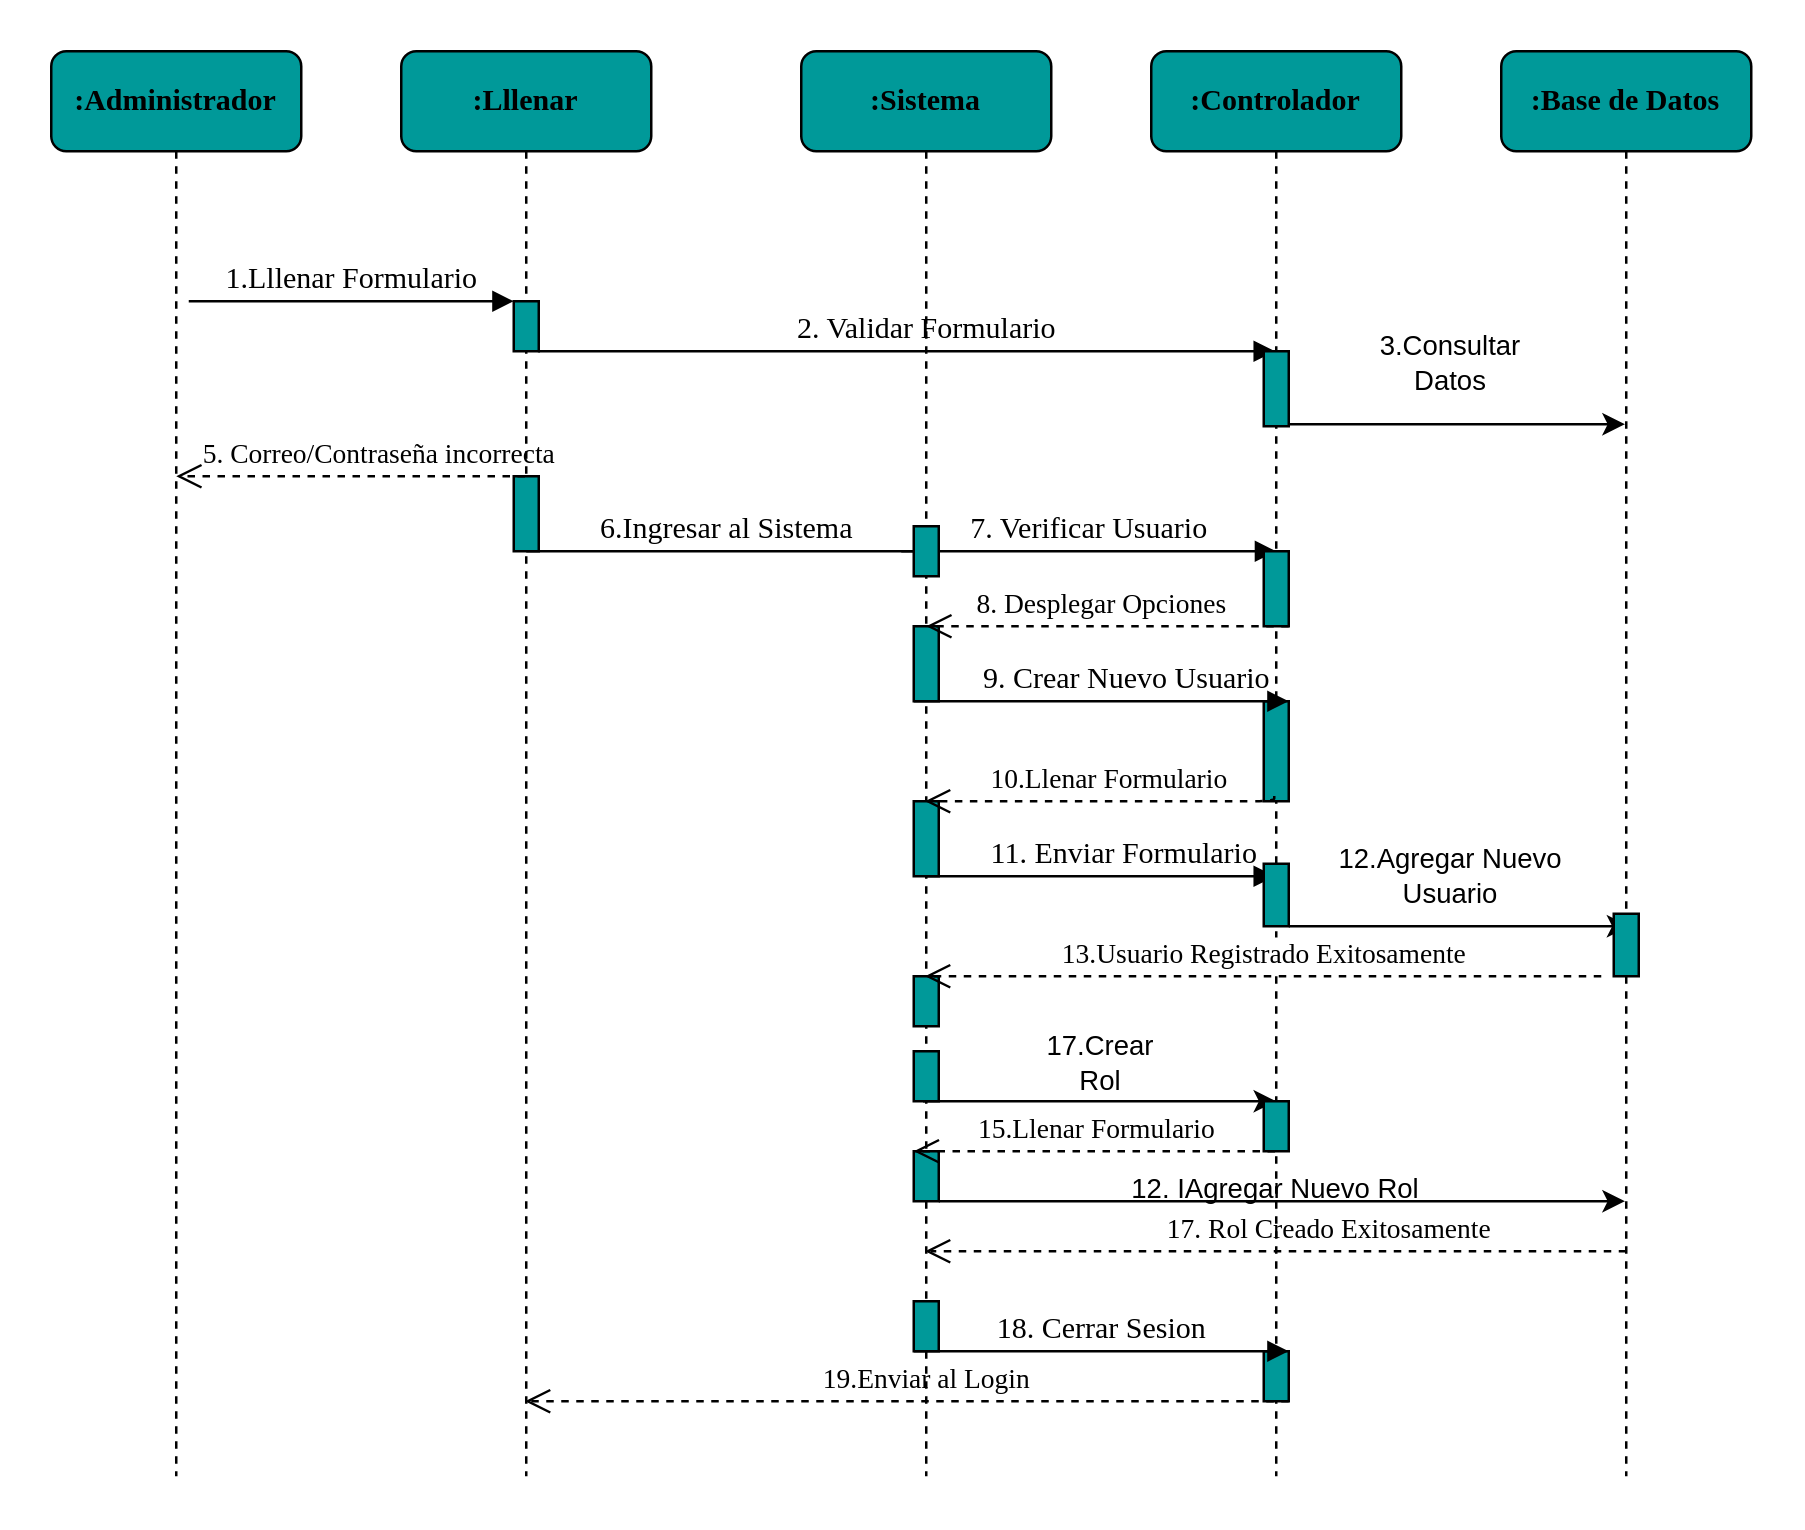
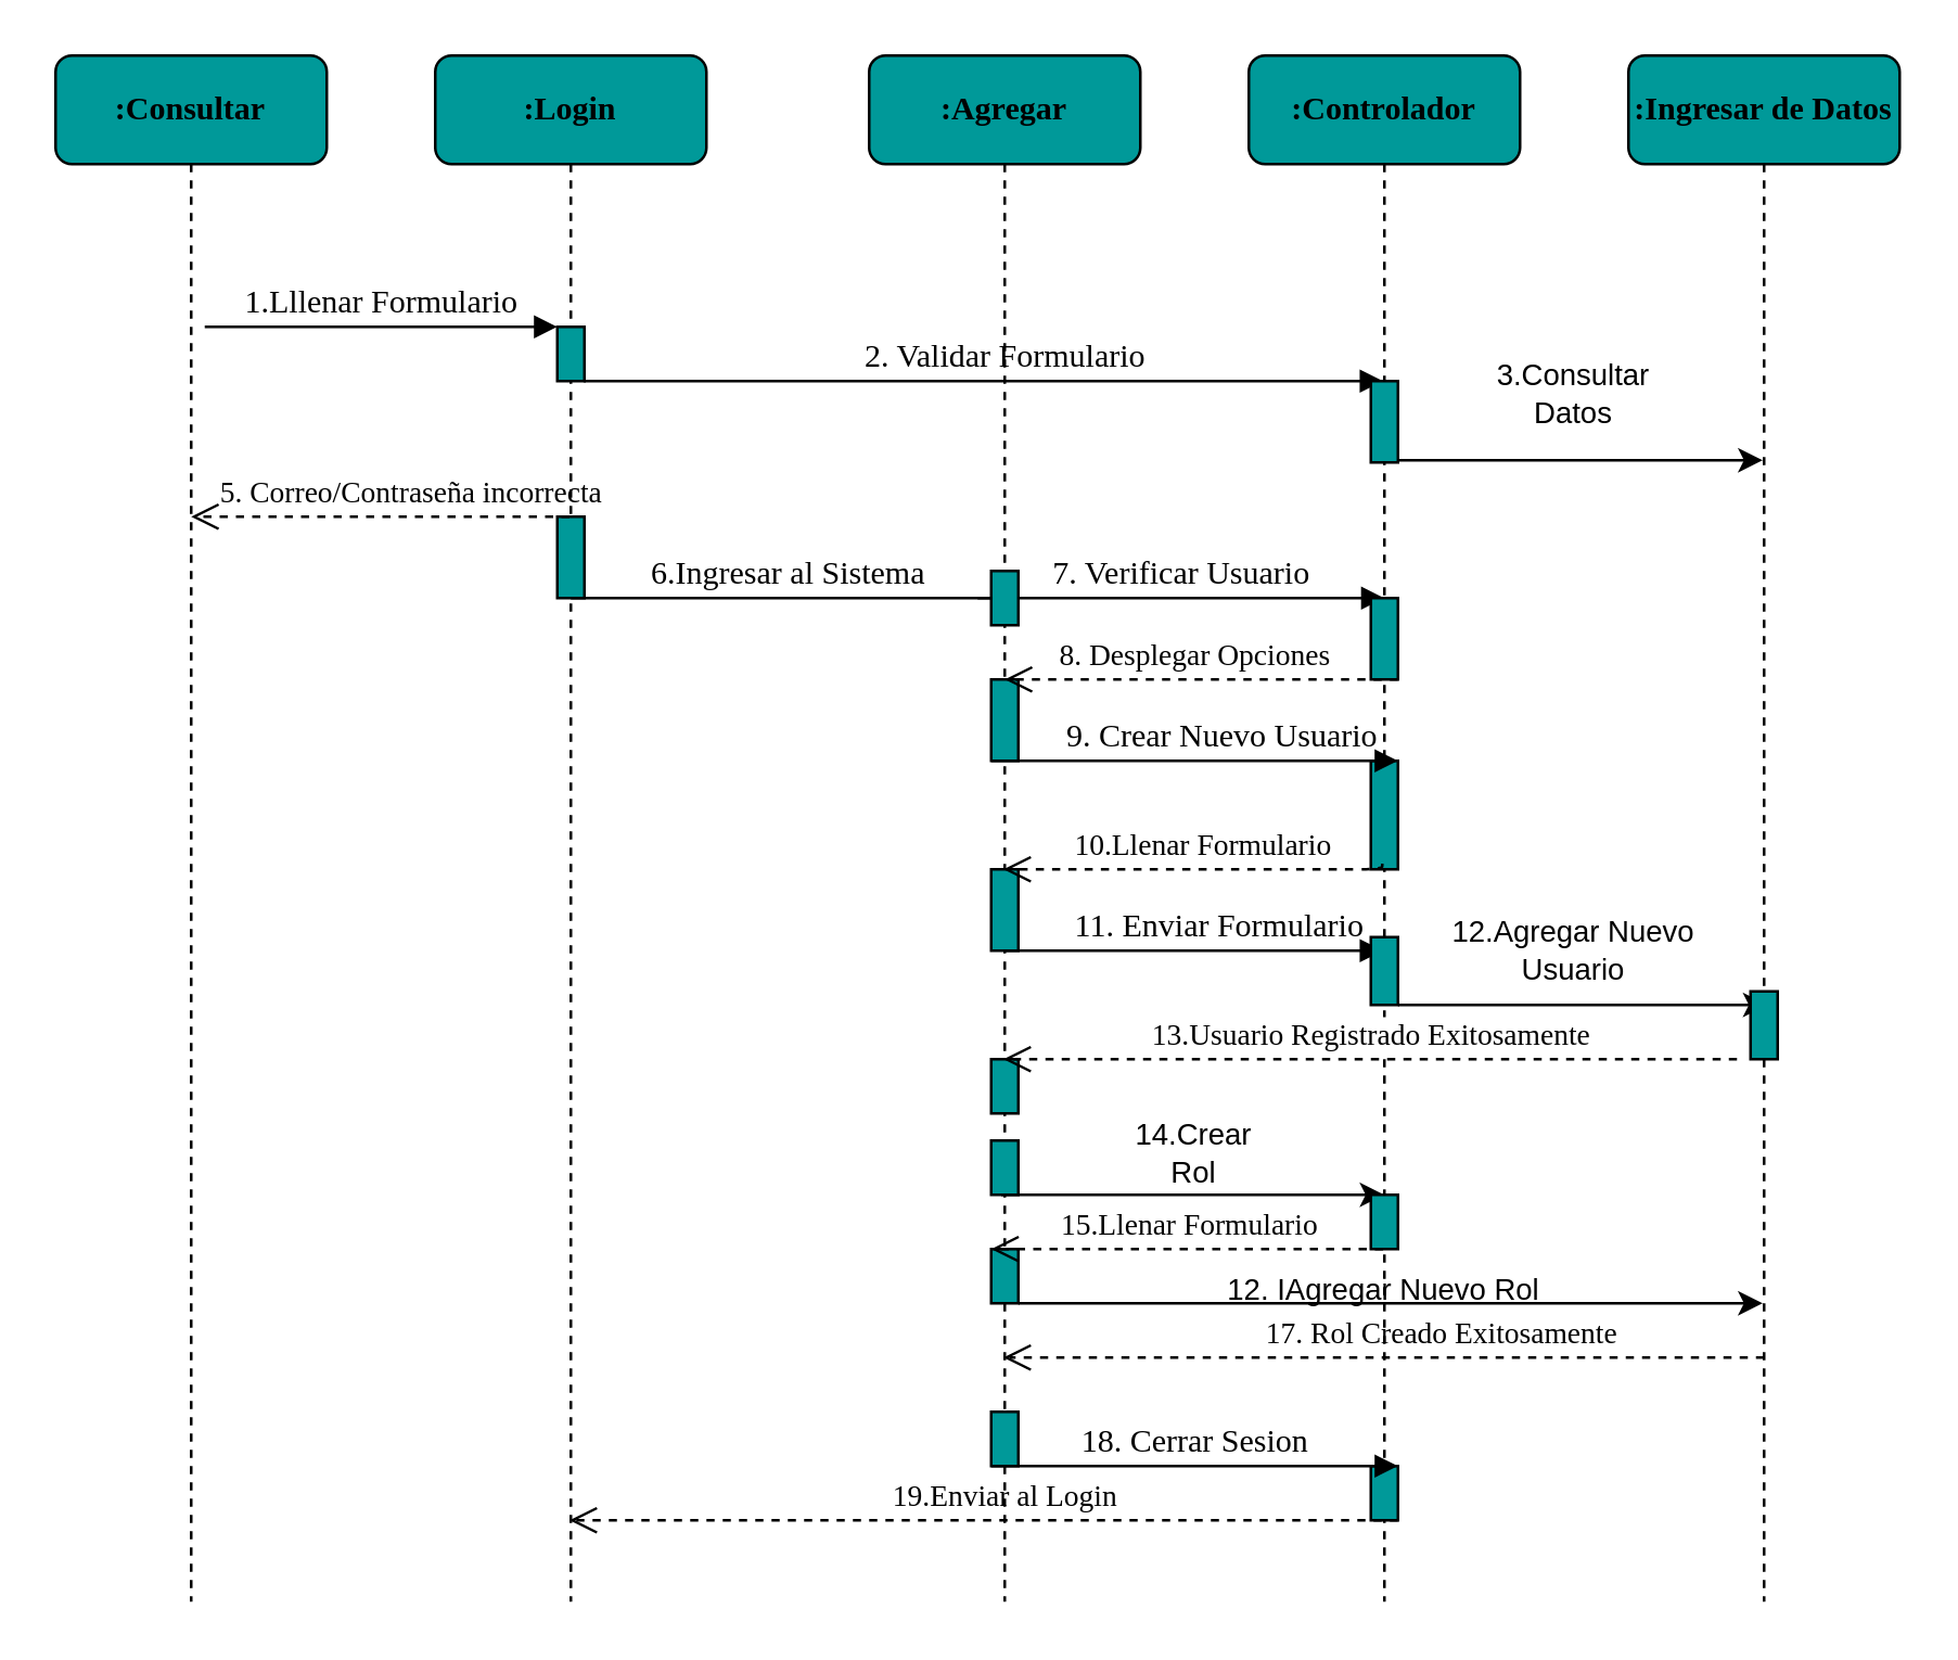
- <mxCell id="27" value="&lt;b&gt;&lt;font face=&quot;Lucida Console&quot;&gt;:Administrador&lt;/font&gt;&lt;/b&gt;" style="shape=umlLifeline;perimeter=lifelinePerimeter;whiteSpace=wrap;html=1;container=1;collapsible=0;recursiveResize=0;outlineConnect=0;rounded=1;shadow=0;comic=0;labelBackgroundColor=none;strokeWidth=1;fontFamily=Verdana;fontSize=12;align=center;fillColor=#009999;" parent="1" vertex="1"><mxGeometry x="20" y="20" width="100" height="570" as="geometry" /></mxCell>
+ <mxCell id="27" value="&lt;b&gt;&lt;font face=&quot;Lucida Console&quot;&gt;:Consultar&lt;/font&gt;&lt;/b&gt;" style="shape=umlLifeline;perimeter=lifelinePerimeter;whiteSpace=wrap;html=1;container=1;collapsible=0;recursiveResize=0;outlineConnect=0;rounded=1;shadow=0;comic=0;labelBackgroundColor=none;strokeWidth=1;fontFamily=Verdana;fontSize=12;align=center;fillColor=#009999;" parent="1" vertex="1"><mxGeometry x="20" y="20" width="100" height="570" as="geometry" /></mxCell>
- <mxCell id="2" value="&lt;font face=&quot;Lucida Console&quot;&gt;&lt;b&gt;:Lllenar&lt;/b&gt;&lt;/font&gt;" style="shape=umlLifeline;perimeter=lifelinePerimeter;whiteSpace=wrap;html=1;container=1;collapsible=0;recursiveResize=0;outlineConnect=0;rounded=1;shadow=0;comic=0;labelBackgroundColor=none;strokeWidth=1;fontFamily=Verdana;fontSize=12;align=center;fillColor=#009999;" parent="1" vertex="1"><mxGeometry x="160" y="20" width="100" height="570" as="geometry" /></mxCell>
+ <mxCell id="2" value="&lt;font face=&quot;Lucida Console&quot;&gt;&lt;b&gt;:Login&lt;/b&gt;&lt;/font&gt;" style="shape=umlLifeline;perimeter=lifelinePerimeter;whiteSpace=wrap;html=1;container=1;collapsible=0;recursiveResize=0;outlineConnect=0;rounded=1;shadow=0;comic=0;labelBackgroundColor=none;strokeWidth=1;fontFamily=Verdana;fontSize=12;align=center;fillColor=#009999;" parent="1" vertex="1"><mxGeometry x="160" y="20" width="100" height="570" as="geometry" /></mxCell>
- <mxCell id="5" value="&lt;b&gt;&lt;font face=&quot;Lucida Console&quot;&gt;:Sistema&lt;/font&gt;&lt;/b&gt;" style="shape=umlLifeline;perimeter=lifelinePerimeter;whiteSpace=wrap;html=1;container=1;collapsible=0;recursiveResize=0;outlineConnect=0;rounded=1;shadow=0;comic=0;labelBackgroundColor=none;strokeWidth=1;fontFamily=Verdana;fontSize=12;align=center;fillColor=#009999;" parent="1" vertex="1"><mxGeometry x="320" y="20" width="100" height="570" as="geometry" /></mxCell>
+ <mxCell id="5" value="&lt;b&gt;&lt;font face=&quot;Lucida Console&quot;&gt;:Agregar&lt;/font&gt;&lt;/b&gt;" style="shape=umlLifeline;perimeter=lifelinePerimeter;whiteSpace=wrap;html=1;container=1;collapsible=0;recursiveResize=0;outlineConnect=0;rounded=1;shadow=0;comic=0;labelBackgroundColor=none;strokeWidth=1;fontFamily=Verdana;fontSize=12;align=center;fillColor=#009999;" parent="1" vertex="1"><mxGeometry x="320" y="20" width="100" height="570" as="geometry" /></mxCell>
- <mxCell id="23" value="&lt;b&gt;&lt;font face=&quot;Lucida Console&quot;&gt;:Base de Datos&lt;/font&gt;&lt;/b&gt;" style="shape=umlLifeline;perimeter=lifelinePerimeter;whiteSpace=wrap;html=1;container=1;collapsible=0;recursiveResize=0;outlineConnect=0;rounded=1;shadow=0;comic=0;labelBackgroundColor=none;strokeWidth=1;fontFamily=Verdana;fontSize=12;align=center;fillColor=#009999;" parent="1" vertex="1"><mxGeometry x="600" y="20" width="100" height="570" as="geometry" /></mxCell>
+ <mxCell id="23" value="&lt;b&gt;&lt;font face=&quot;Lucida Console&quot;&gt;:Ingresar de Datos&lt;/font&gt;&lt;/b&gt;" style="shape=umlLifeline;perimeter=lifelinePerimeter;whiteSpace=wrap;html=1;container=1;collapsible=0;recursiveResize=0;outlineConnect=0;rounded=1;shadow=0;comic=0;labelBackgroundColor=none;strokeWidth=1;fontFamily=Verdana;fontSize=12;align=center;fillColor=#009999;" parent="1" vertex="1"><mxGeometry x="600" y="20" width="100" height="570" as="geometry" /></mxCell>
- <mxCell id="40" value="17.Crear Rol" style="text;html=1;strokeColor=none;fillColor=none;align=center;verticalAlign=middle;whiteSpace=wrap;rounded=0;fontSize=11;" vertex="1" parent="1"><mxGeometry x="410" y="410" width="60" height="30" as="geometry" /></mxCell>
+ <mxCell id="40" value="14.Crear Rol" style="text;html=1;strokeColor=none;fillColor=none;align=center;verticalAlign=middle;whiteSpace=wrap;rounded=0;fontSize=11;" vertex="1" parent="1"><mxGeometry x="410" y="410" width="60" height="30" as="geometry" /></mxCell>
